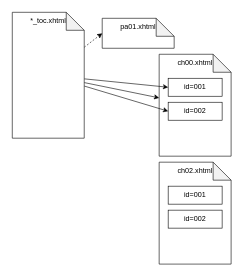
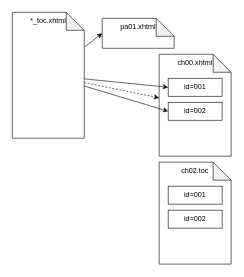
- <mxCell id="9" style="edgeStyle=none;html=1;entryX=0;entryY=0.5;entryDx=0;entryDy=0;entryPerimeter=0;dashed=1;" edge="1" parent="1" source="13" target="5"><mxGeometry relative="1" as="geometry" /></mxCell>
+ <mxCell id="9" style="edgeStyle=none;html=1;entryX=0;entryY=0.5;entryDx=0;entryDy=0;entryPerimeter=0;" edge="1" parent="1" source="13" target="5"><mxGeometry relative="1" as="geometry" /></mxCell>
- <mxCell id="10" style="edgeStyle=none;html=1;" edge="1" parent="1" source="13" target="2"><mxGeometry relative="1" as="geometry" /></mxCell>
+ <mxCell id="10" style="edgeStyle=none;html=1;dashed=1;" edge="1" parent="1" source="13" target="2"><mxGeometry relative="1" as="geometry" /></mxCell>
- <mxCell id="6" value="ch02.xhtml" style="shape=note;whiteSpace=wrap;html=1;backgroundOutline=1;darkOpacity=0.05;verticalAlign=top;" vertex="1" parent="1"><mxGeometry x="265" y="270" width="120" height="170" as="geometry" /></mxCell>
+ <mxCell id="6" value="ch02.toc" style="shape=note;whiteSpace=wrap;html=1;backgroundOutline=1;darkOpacity=0.05;verticalAlign=top;" vertex="1" parent="1"><mxGeometry x="265" y="270" width="120" height="170" as="geometry" /></mxCell>
